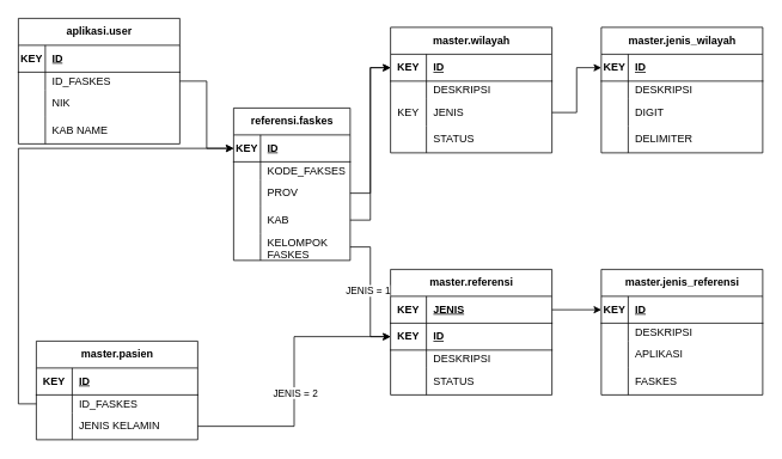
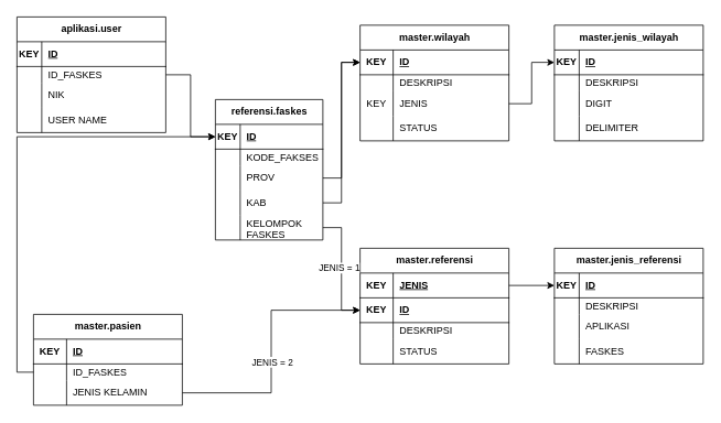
- <mxCell id="14" value="KAB NAME" style="shape=partialRectangle;connectable=0;fillColor=none;top=0;left=0;bottom=0;right=0;align=left;spacingLeft=6;overflow=hidden;whiteSpace=wrap;html=1;" vertex="1" parent="12"><mxGeometry x="30" width="150" height="30" as="geometry"><mxRectangle width="150" height="30" as="alternateBounds" /></mxGeometry></mxCell>
+ <mxCell id="14" value="USER NAME" style="shape=partialRectangle;connectable=0;fillColor=none;top=0;left=0;bottom=0;right=0;align=left;spacingLeft=6;overflow=hidden;whiteSpace=wrap;html=1;" vertex="1" parent="12"><mxGeometry x="30" width="150" height="30" as="geometry"><mxRectangle width="150" height="30" as="alternateBounds" /></mxGeometry></mxCell>
